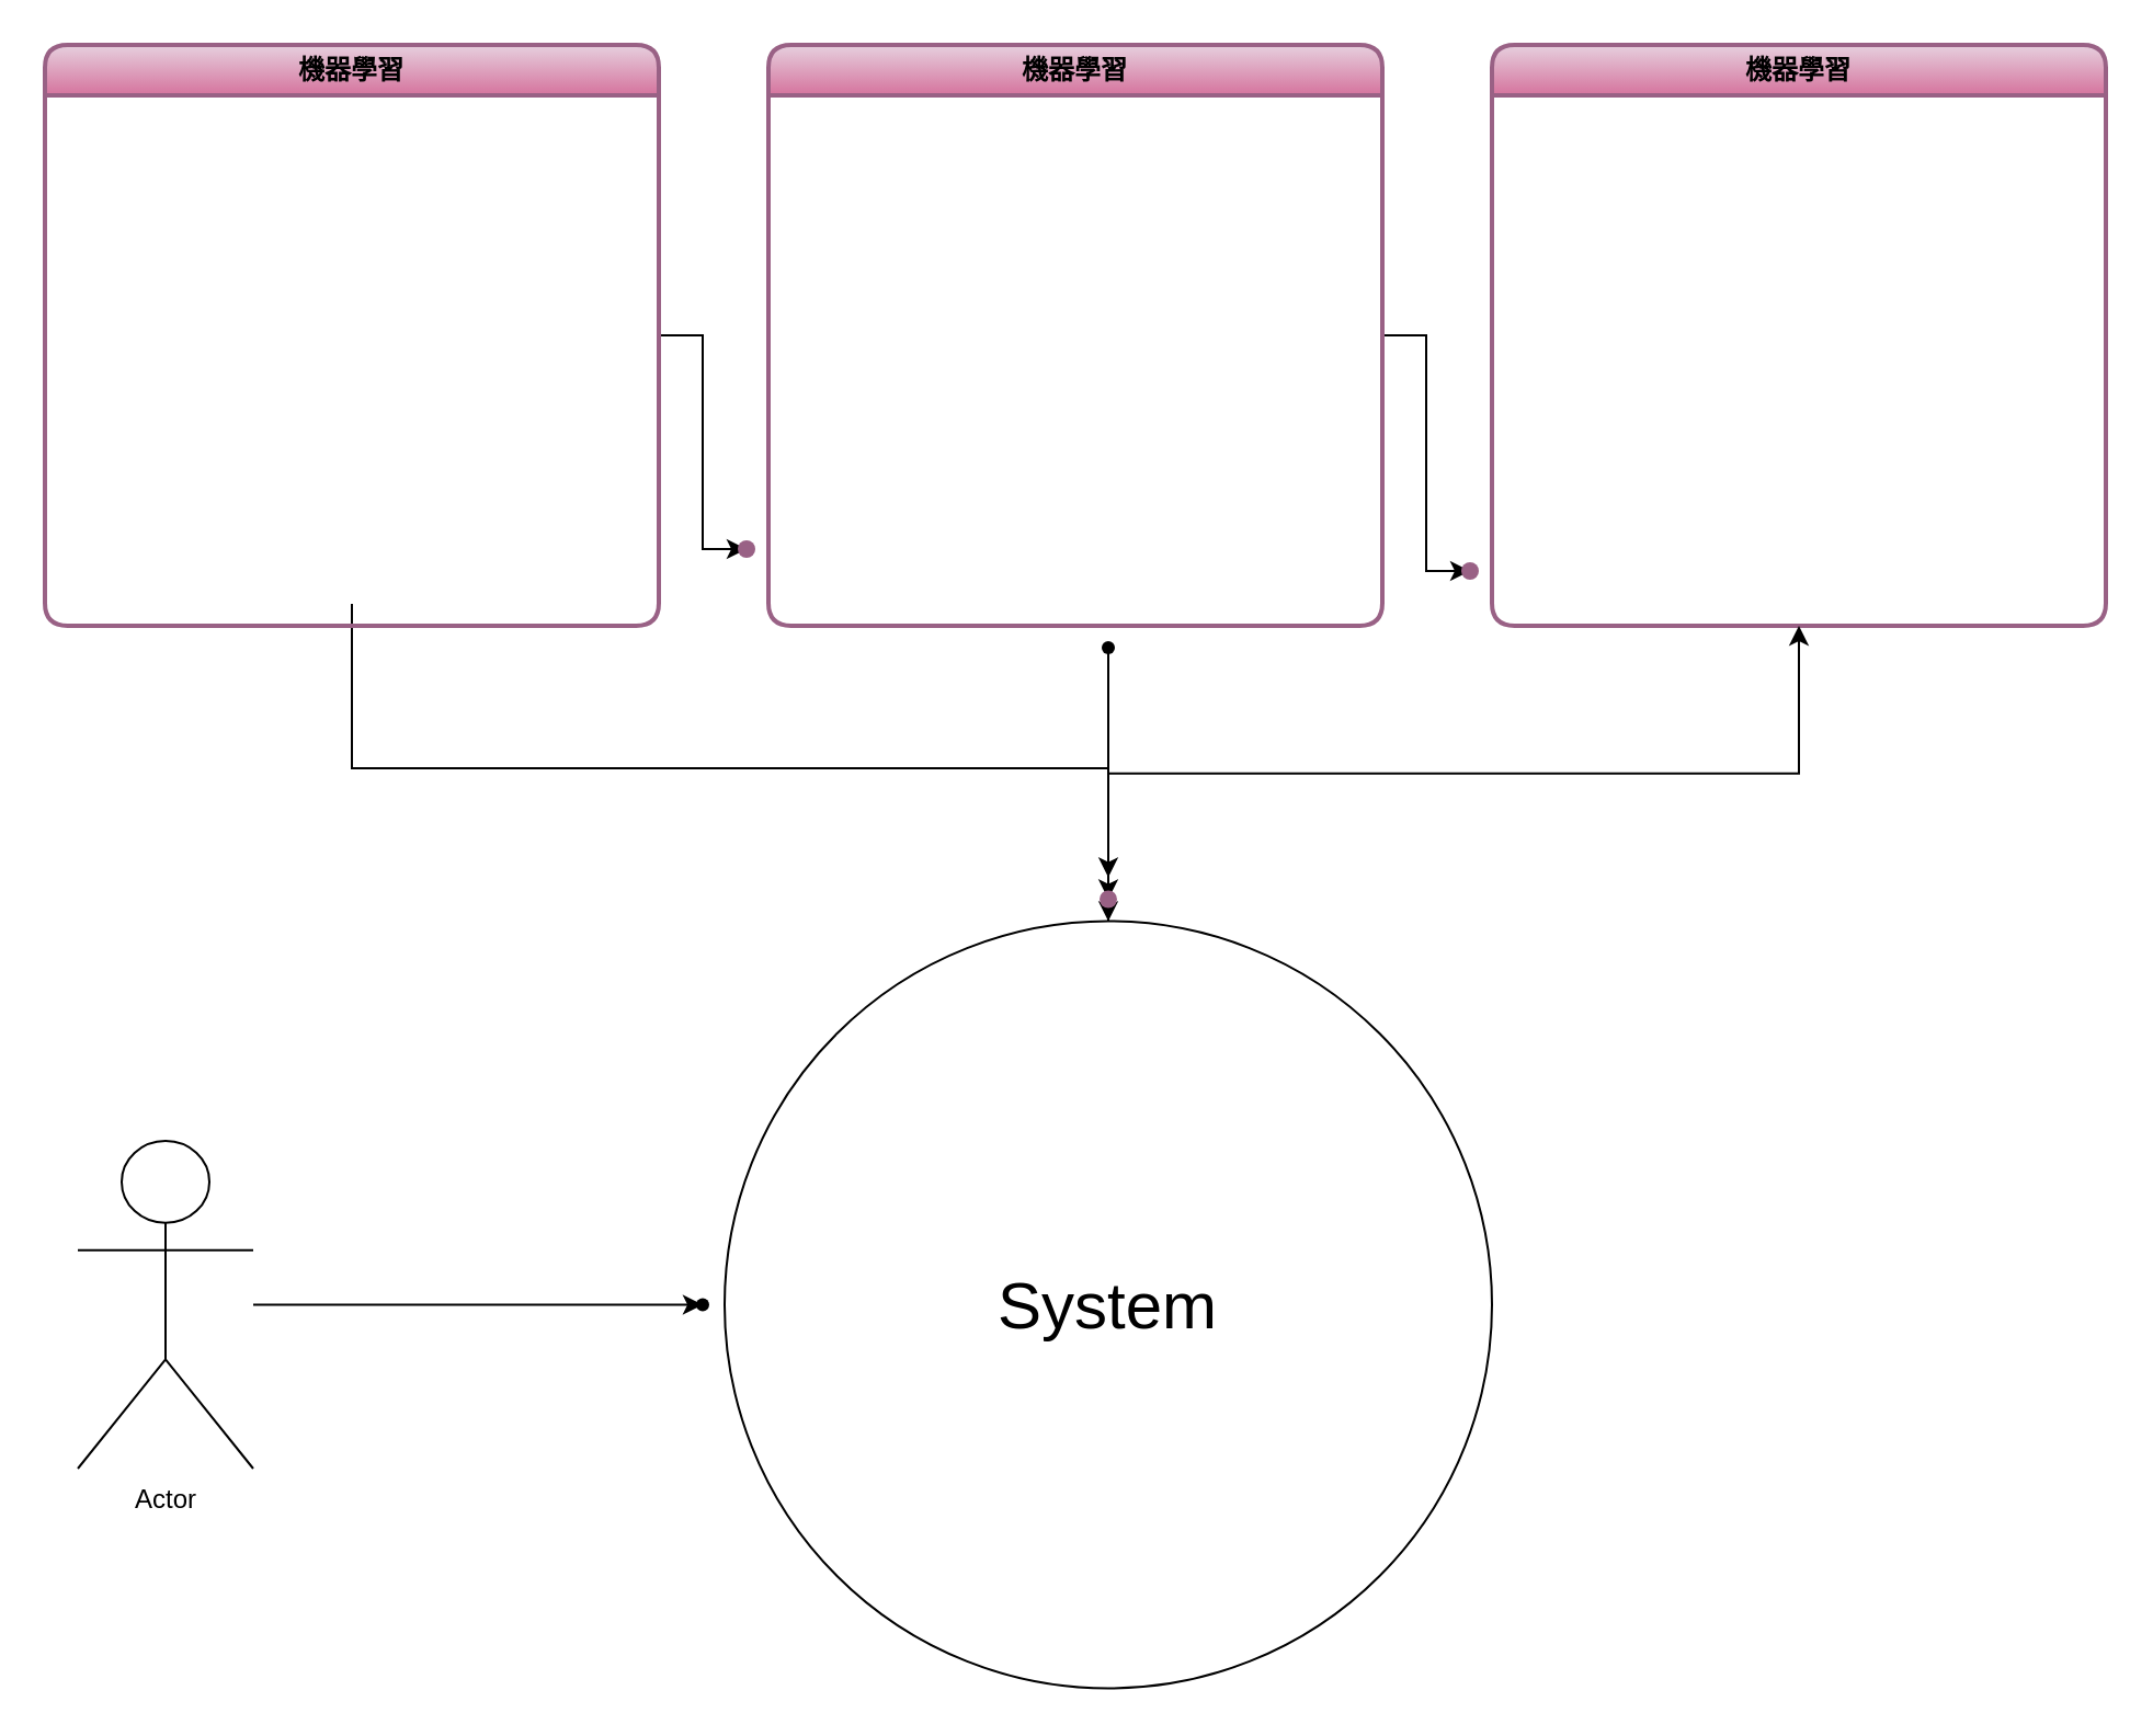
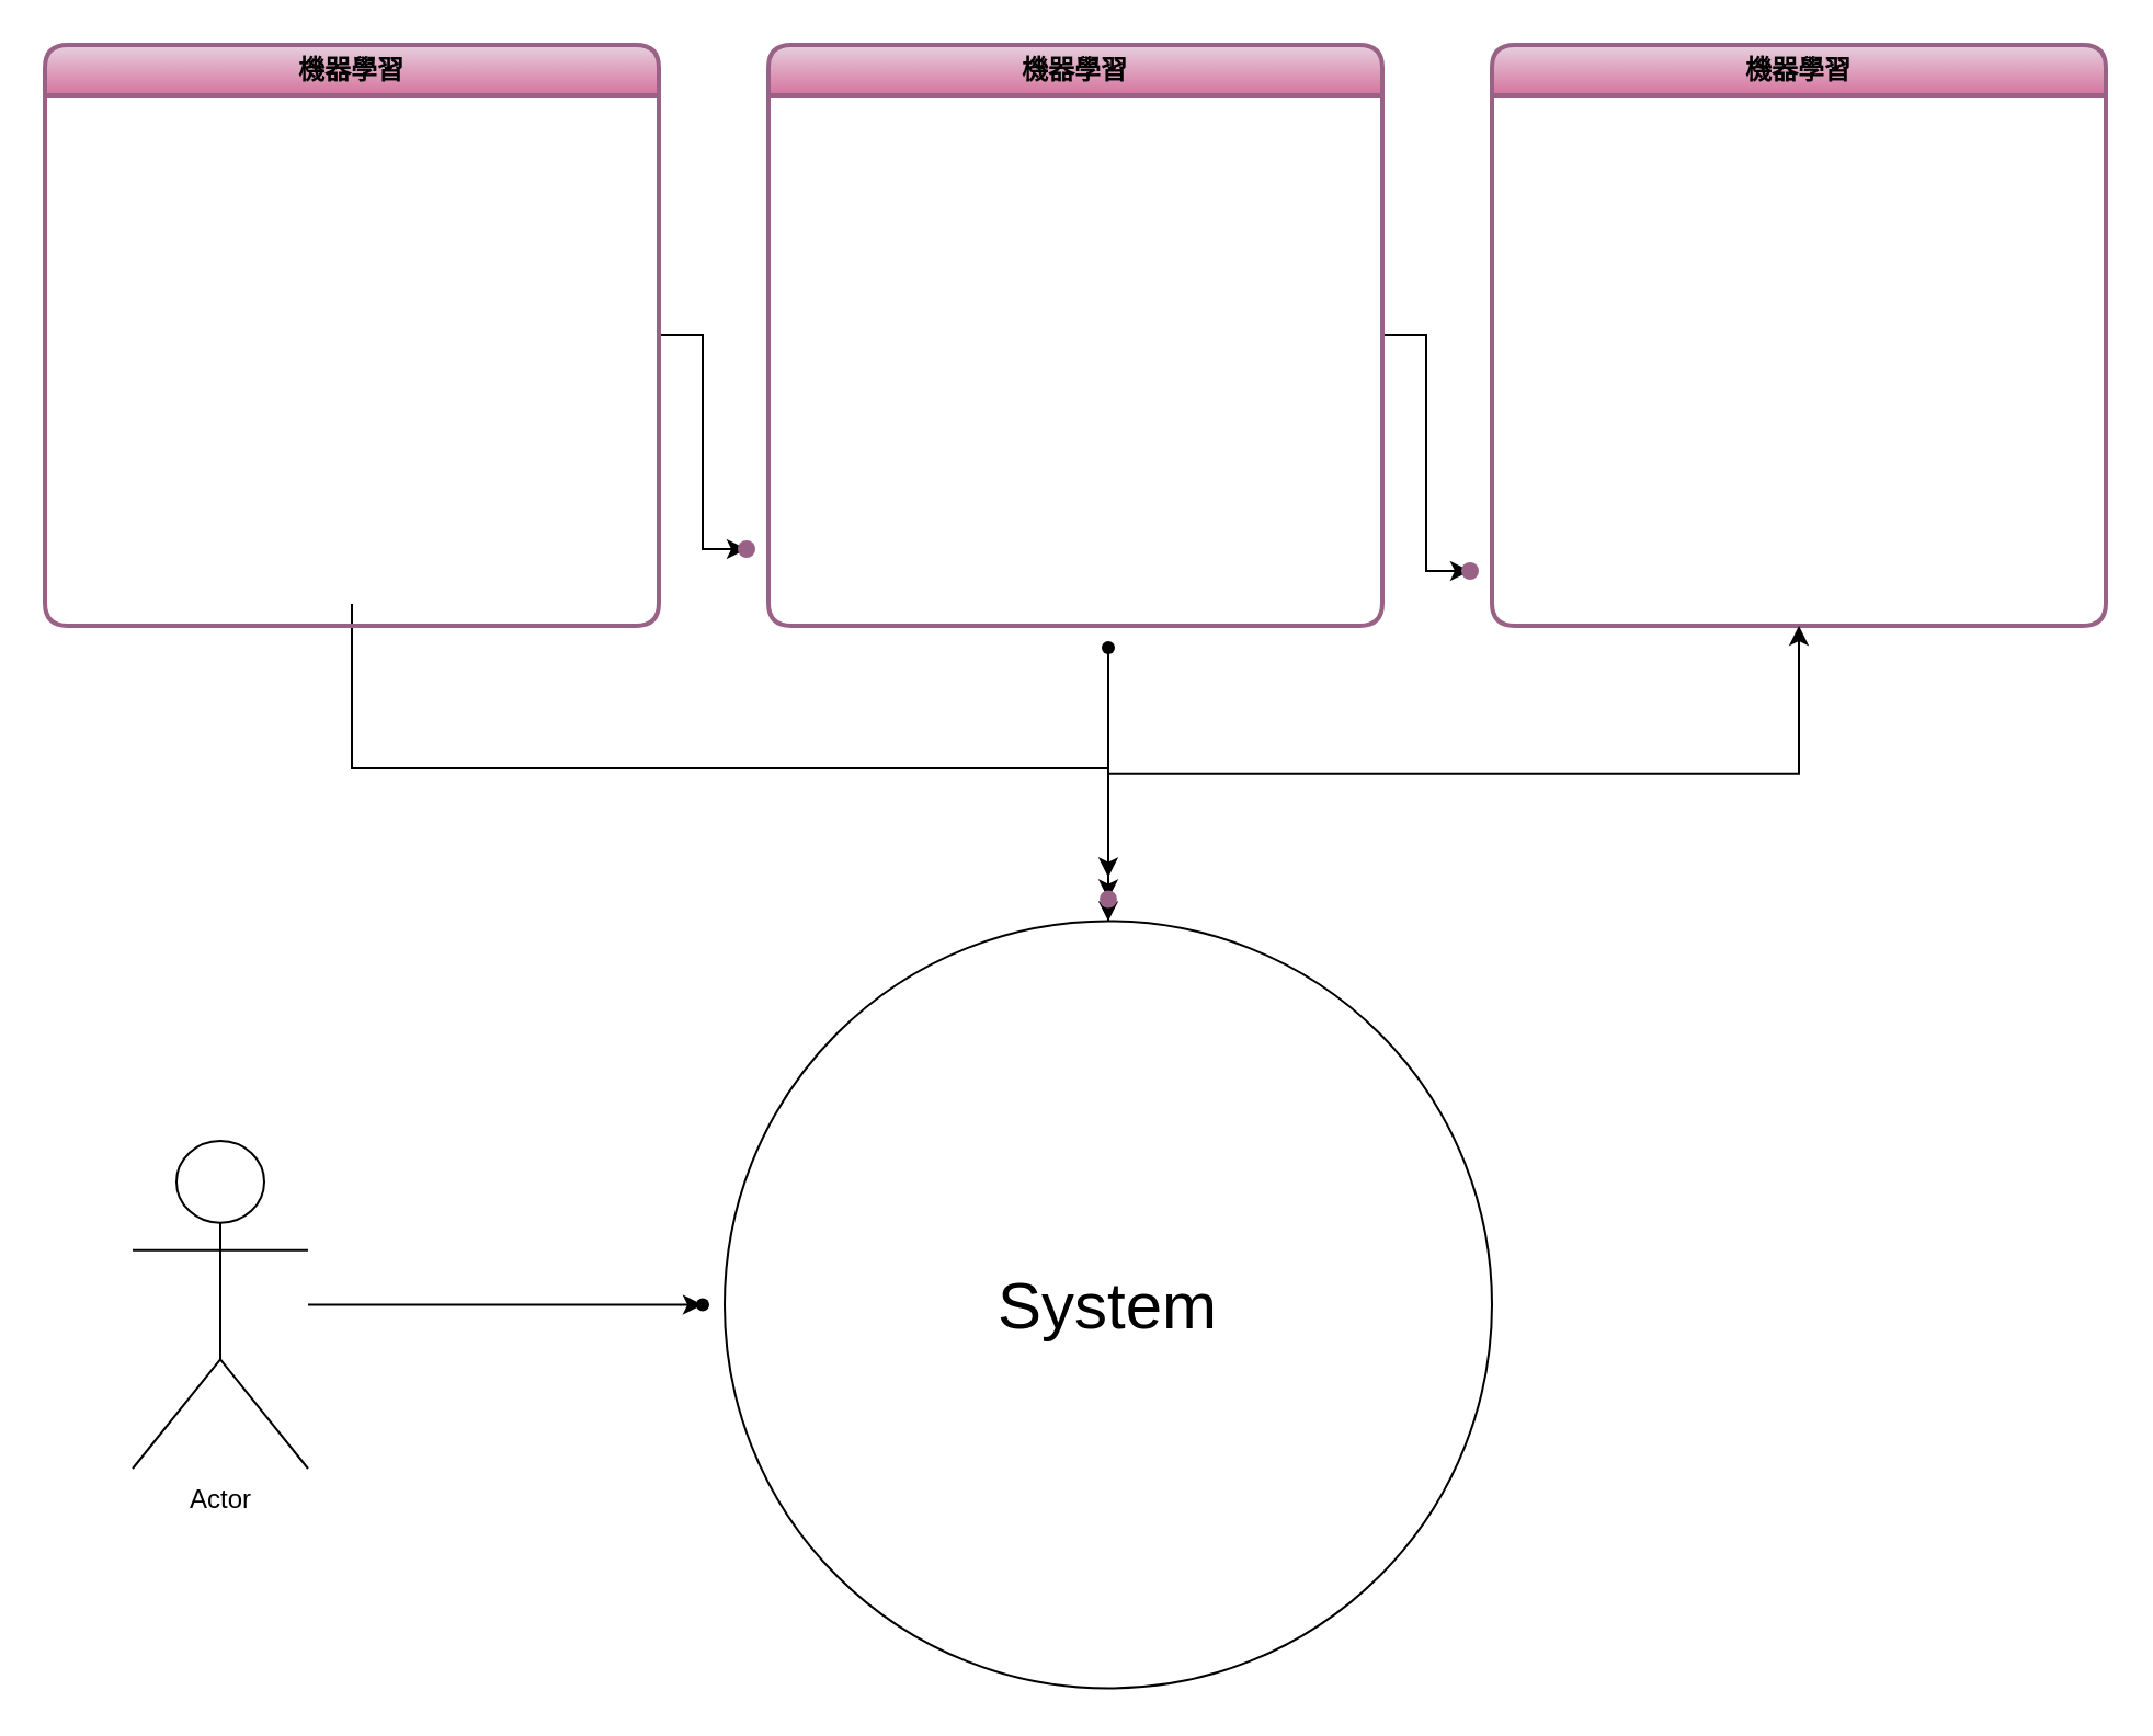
- <mxCell id="6" value="Actor" style="shape=umlActor;verticalLabelPosition=bottom;verticalAlign=top;html=1;outlineConnect=0;" vertex="1" parent="1"><mxGeometry x="35" y="520" width="80" height="149.5" as="geometry" /></mxCell>
+ <mxCell id="6" value="Actor" style="shape=umlActor;verticalLabelPosition=bottom;verticalAlign=top;html=1;outlineConnect=0;" vertex="1" parent="1"><mxGeometry x="60" y="520" width="80" height="149.5" as="geometry" /></mxCell>
